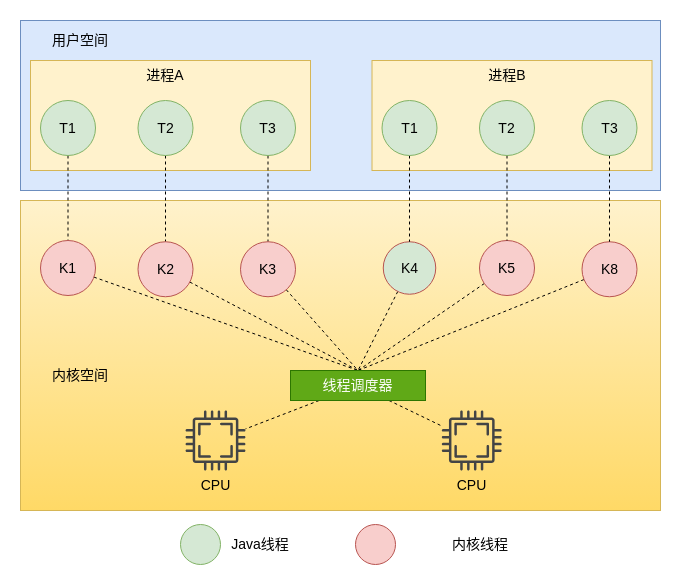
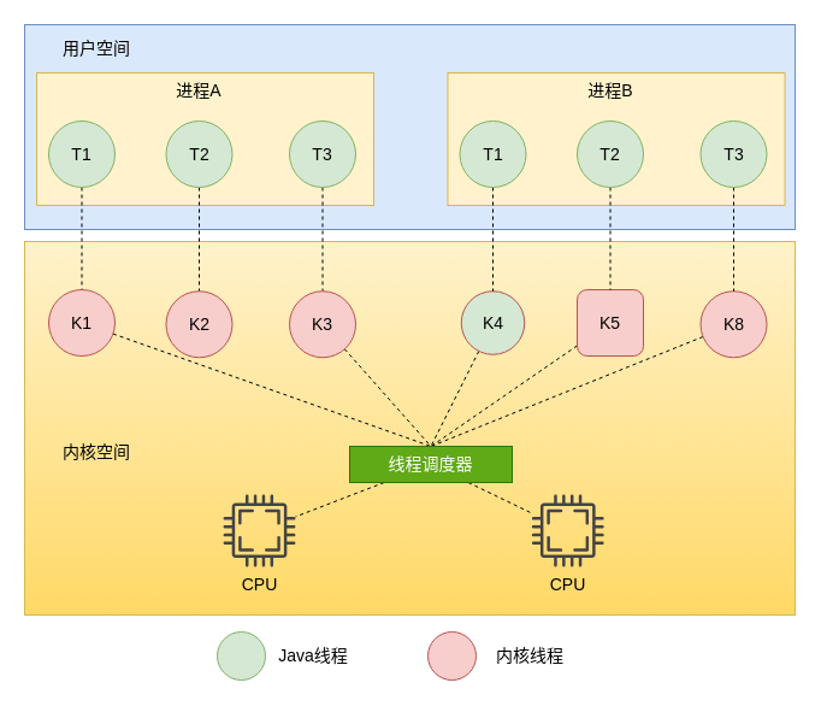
- <mxCell id="21" value="K5" style="ellipse;whiteSpace=wrap;html=1;aspect=fixed;fillColor=#f8cecc;strokeColor=#b85450;fontSize=14;" parent="1" vertex="1"><mxGeometry x="479" y="240" width="55" height="55" as="geometry" /></mxCell>
+ <mxCell id="21" value="K5" style="whiteSpace=wrap;html=1;aspect=fixed;fillColor=#f8cecc;strokeColor=#b85450;fontSize=14;rounded=1;" parent="1" vertex="1"><mxGeometry x="479" y="240" width="55" height="55" as="geometry" /></mxCell>
- <mxCell id="14" style="edgeStyle=none;rounded=0;orthogonalLoop=1;jettySize=auto;html=1;entryX=0.5;entryY=0;entryDx=0;entryDy=0;dashed=1;endArrow=none;endFill=0;fontSize=14;" parent="1" source="15" target="26" edge="1"><mxGeometry relative="1" as="geometry" /></mxCell>
- <mxCell id="41" value="内核线程" style="text;html=1;strokeColor=none;fillColor=none;align=center;verticalAlign=middle;whiteSpace=wrap;rounded=0;fontSize=14;" parent="1" vertex="1"><mxGeometry x="450" y="529" width="60" height="30" as="geometry" /></mxCell>
+ <mxCell id="41" value="内核线程" style="text;html=1;strokeColor=none;fillColor=none;align=center;verticalAlign=middle;whiteSpace=wrap;rounded=0;fontSize=14;" parent="1" vertex="1"><mxGeometry x="410" y="529" width="60" height="30" as="geometry" /></mxCell>
